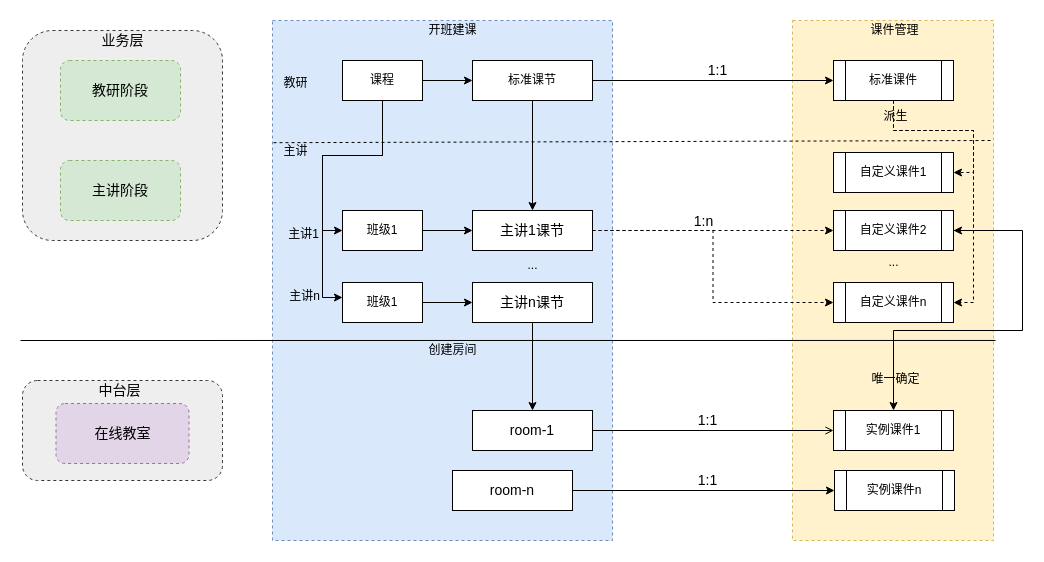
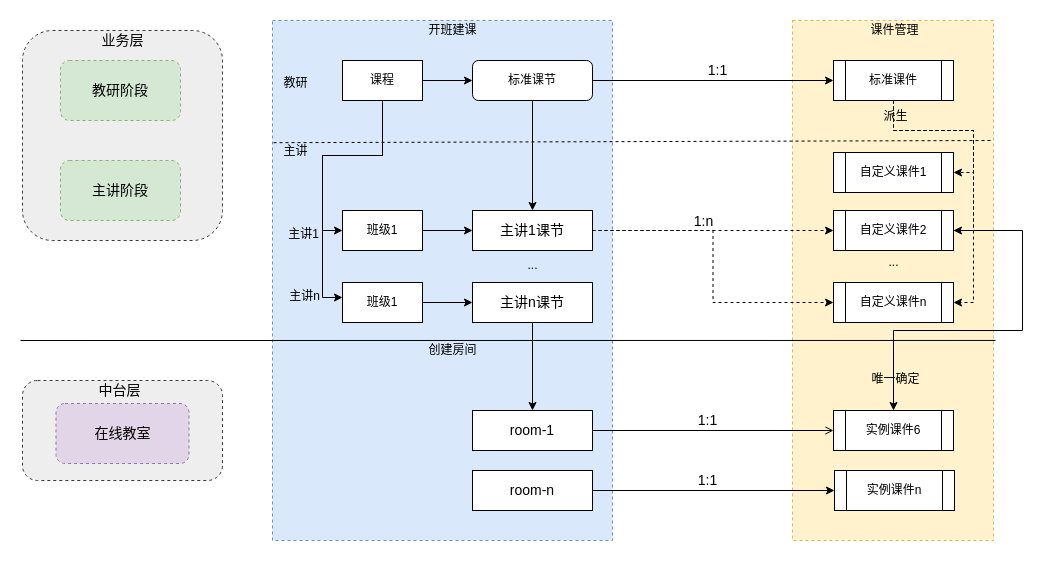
- <mxCell id="7" value="标准课节" style="rounded=0;whiteSpace=wrap;html=1;" vertex="1" parent="1"><mxGeometry x="472" y="60" width="120" height="40" as="geometry" /></mxCell>
+ <mxCell id="7" value="标准课节" style="whiteSpace=wrap;html=1;rounded=1;" vertex="1" parent="1"><mxGeometry x="472" y="60" width="120" height="40" as="geometry" /></mxCell>
- <mxCell id="20" value="实例课件1" style="shape=process;whiteSpace=wrap;html=1;backgroundOutline=1;" vertex="1" parent="1"><mxGeometry x="833" y="410" width="120" height="40" as="geometry" /></mxCell>
+ <mxCell id="20" value="实例课件6" style="shape=process;whiteSpace=wrap;html=1;backgroundOutline=1;" vertex="1" parent="1"><mxGeometry x="833" y="410" width="120" height="40" as="geometry" /></mxCell>
- <mxCell id="53" value="&lt;font style=&quot;font-size: 14px&quot;&gt;room-n&lt;/font&gt;" style="rounded=0;whiteSpace=wrap;html=1;" vertex="1" parent="1"><mxGeometry x="452" y="470" width="120" height="40" as="geometry" /></mxCell>
+ <mxCell id="53" value="&lt;font style=&quot;font-size: 14px&quot;&gt;room-n&lt;/font&gt;" style="rounded=0;whiteSpace=wrap;html=1;" vertex="1" parent="1"><mxGeometry x="472" y="470" width="120" height="40" as="geometry" /></mxCell>
